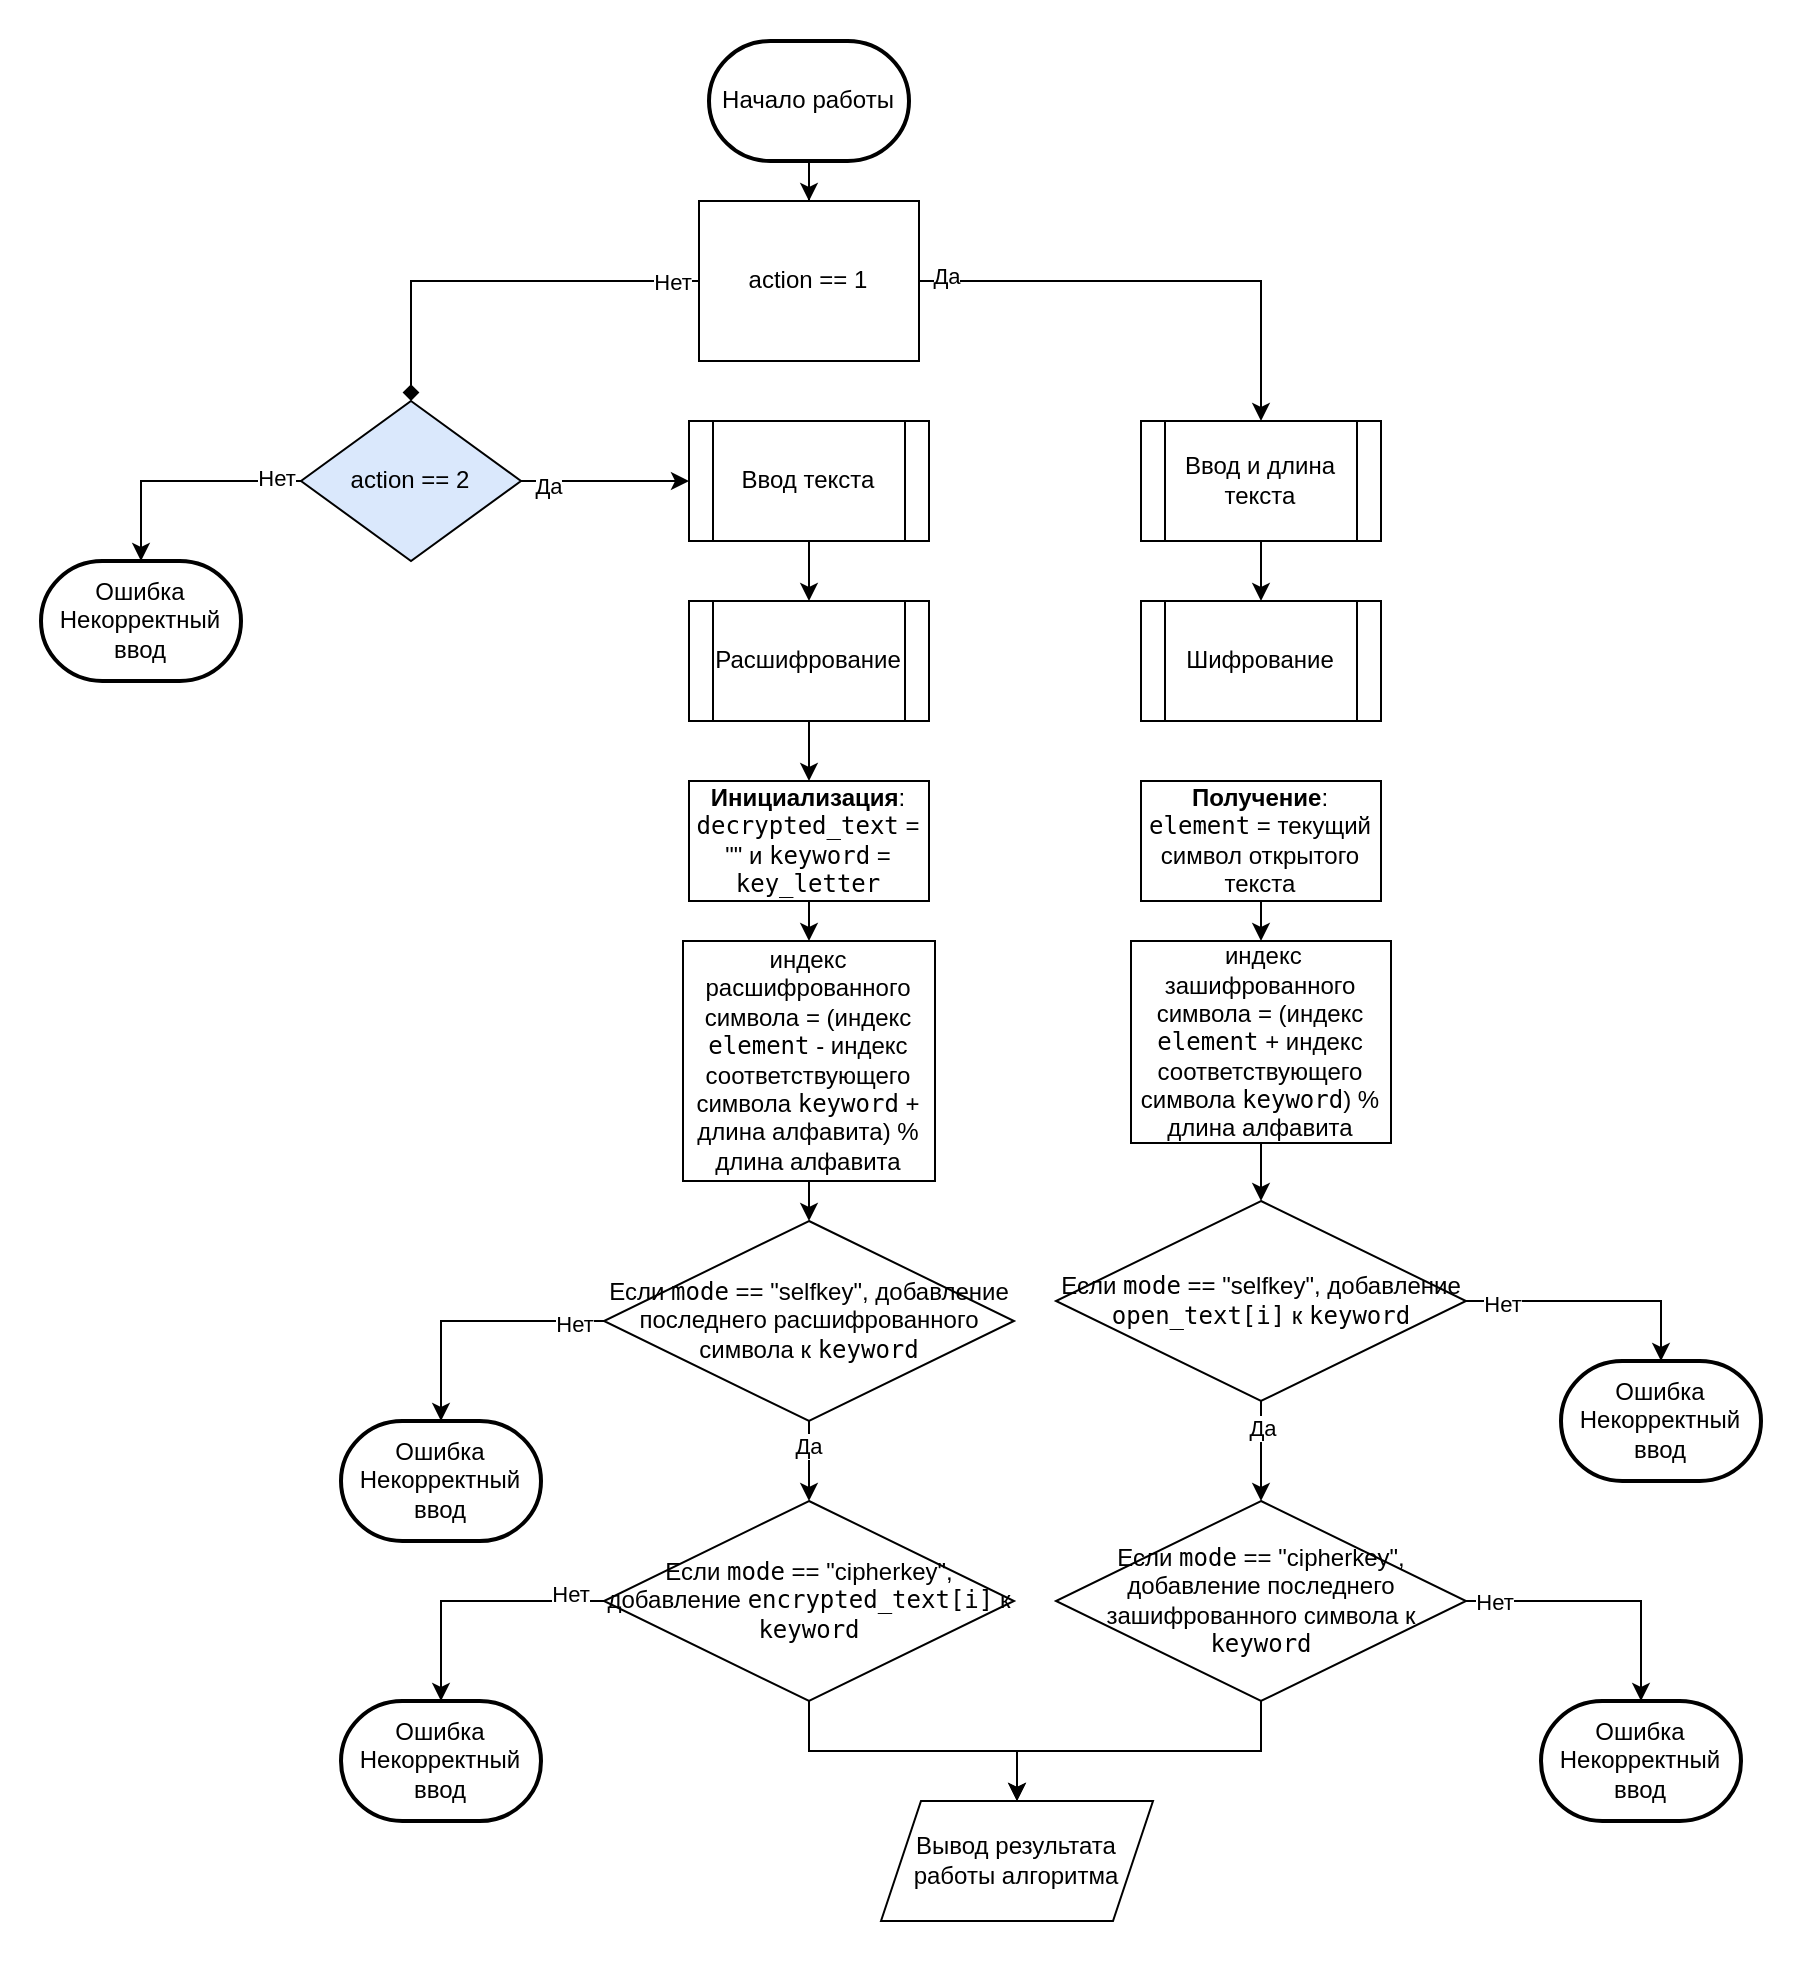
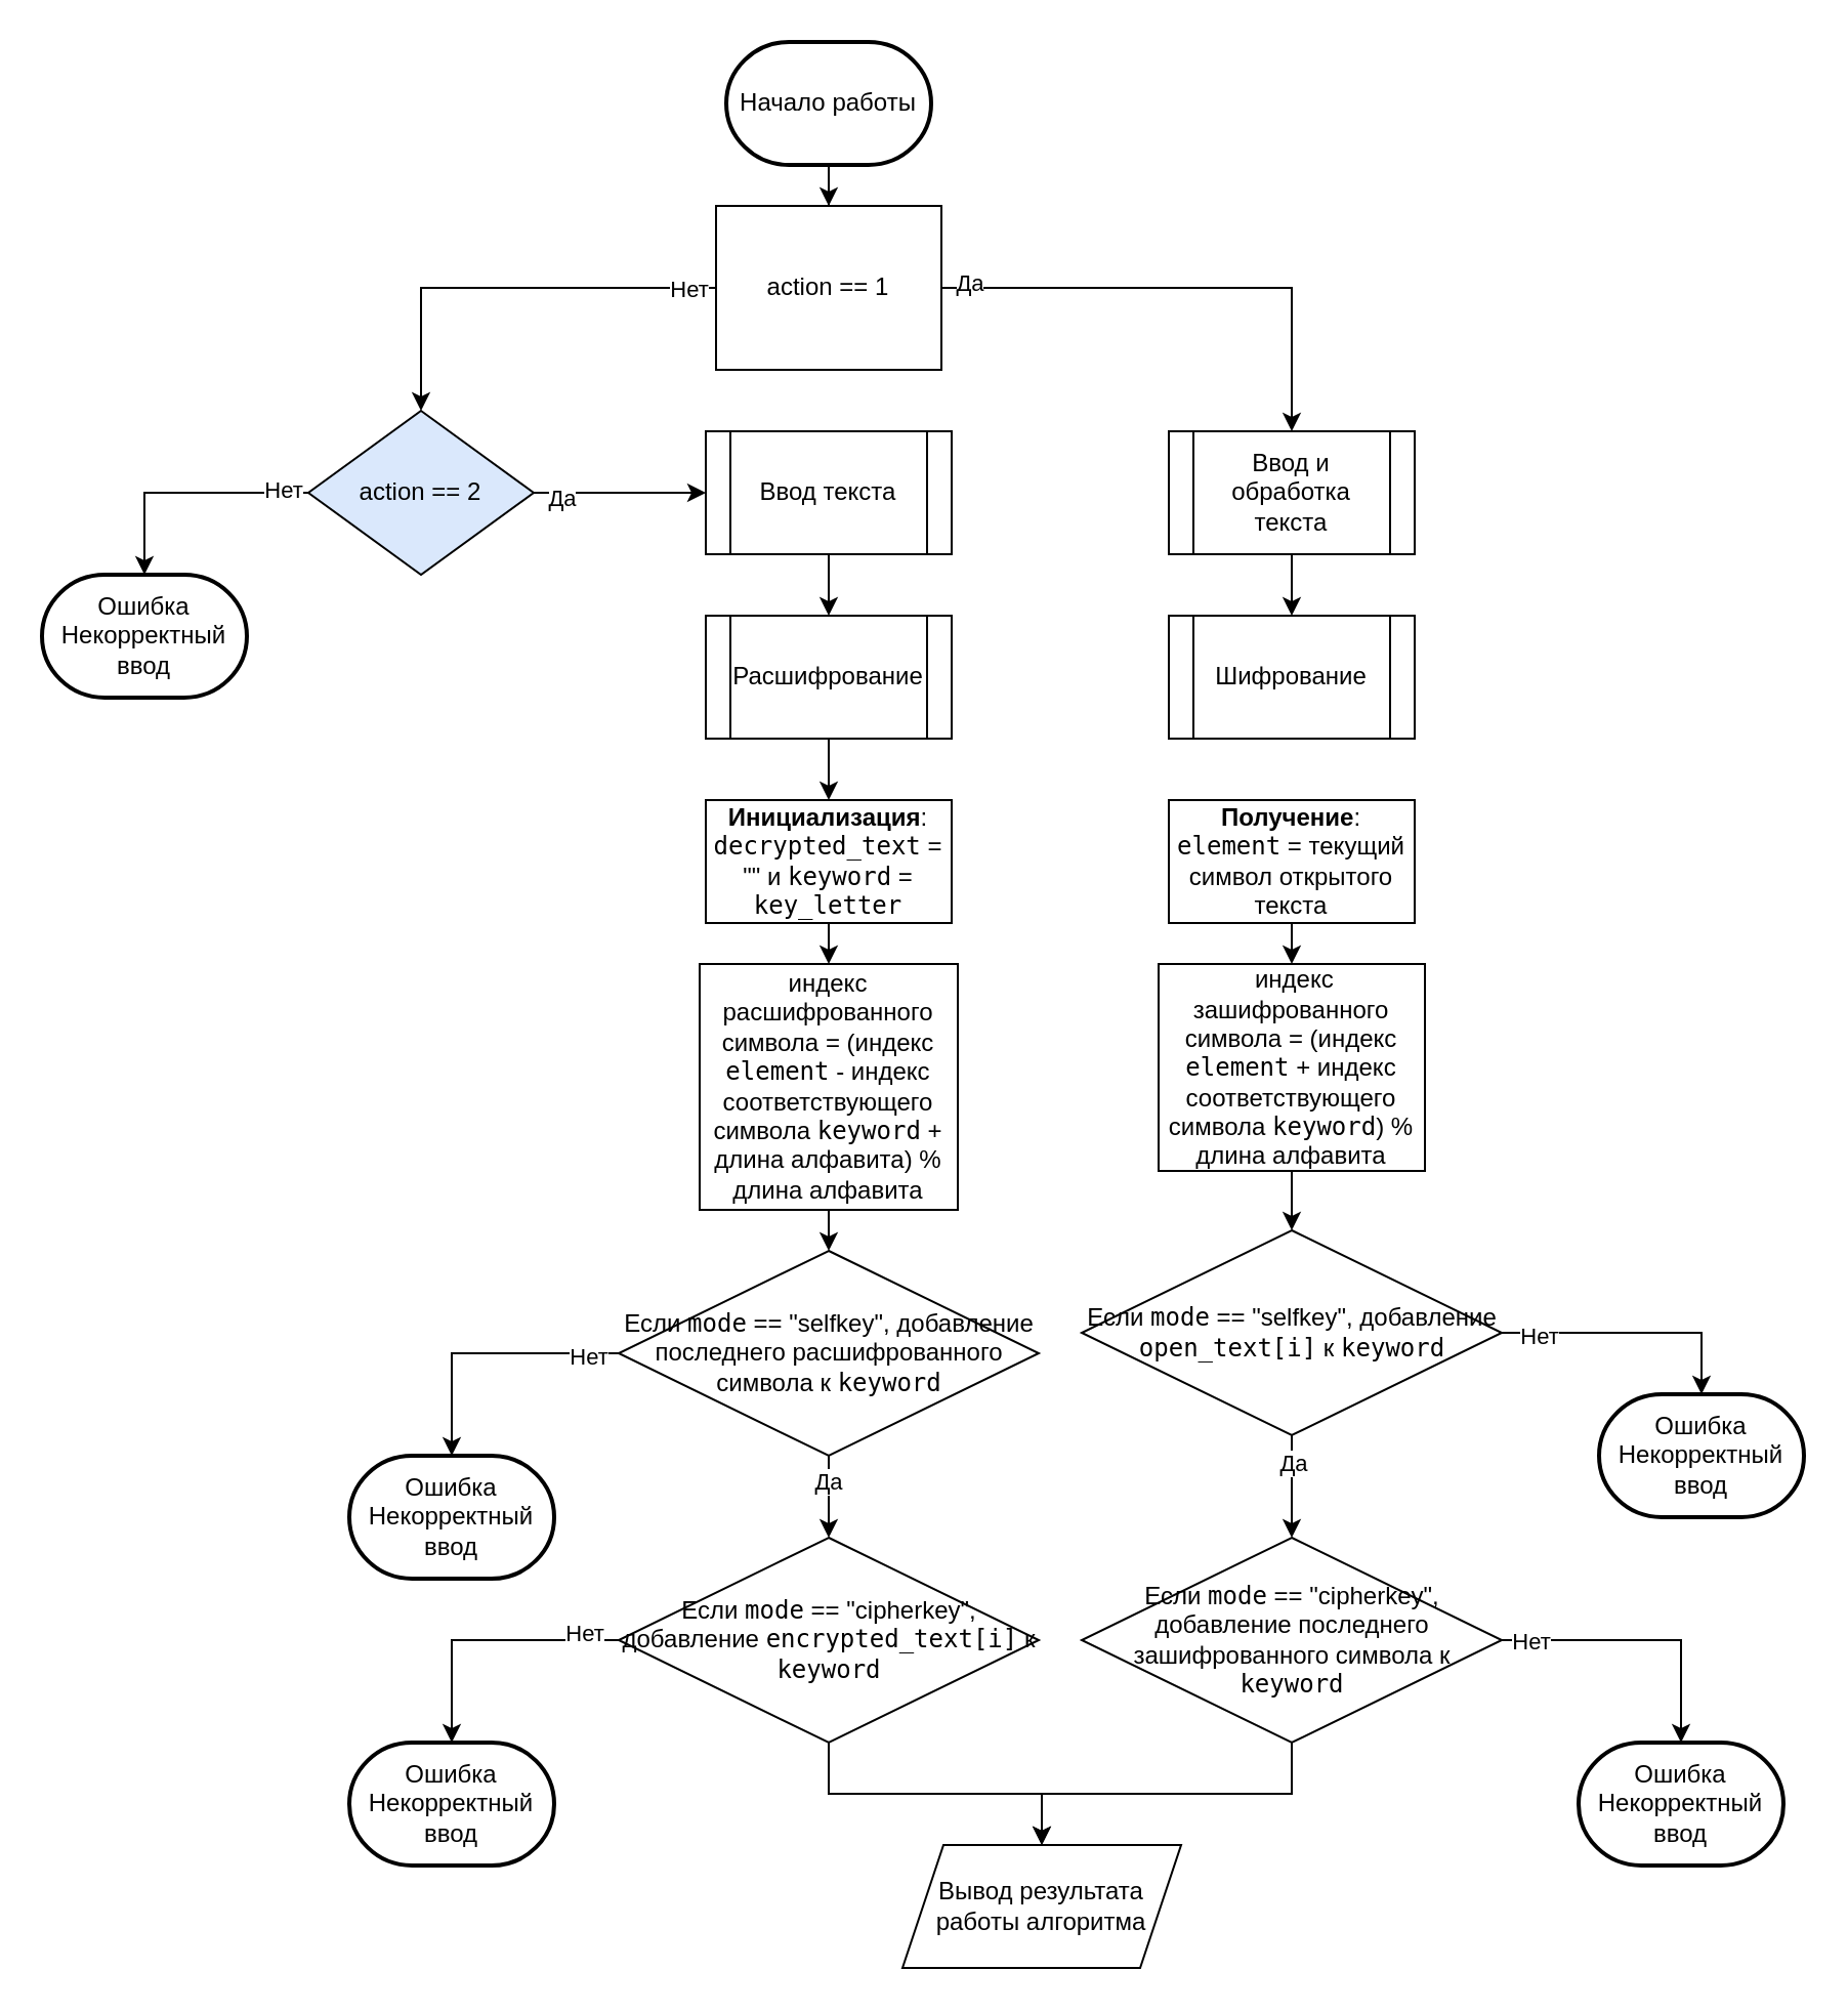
- <mxCell id="4" style="edgeStyle=orthogonalEdgeStyle;rounded=0;orthogonalLoop=1;jettySize=auto;html=1;exitX=0;exitY=0.5;exitDx=0;exitDy=0;entryX=0.5;entryY=0;entryDx=0;entryDy=0;endArrow=diamond;" edge="1" parent="1" source="8" target="11"><mxGeometry relative="1" as="geometry" /></mxCell>
+ <mxCell id="4" style="edgeStyle=orthogonalEdgeStyle;rounded=0;orthogonalLoop=1;jettySize=auto;html=1;exitX=0;exitY=0.5;exitDx=0;exitDy=0;entryX=0.5;entryY=0;entryDx=0;entryDy=0;" edge="1" parent="1" source="8" target="11"><mxGeometry relative="1" as="geometry" /></mxCell>
- <mxCell id="18" value="Ввод и длина текста" style="shape=process;whiteSpace=wrap;html=1;backgroundOutline=1;" vertex="1" parent="1"><mxGeometry x="570" y="210" width="120" height="60" as="geometry" /></mxCell>
+ <mxCell id="18" value="Ввод и обработка текста" style="shape=process;whiteSpace=wrap;html=1;backgroundOutline=1;" vertex="1" parent="1"><mxGeometry x="570" y="210" width="120" height="60" as="geometry" /></mxCell>
